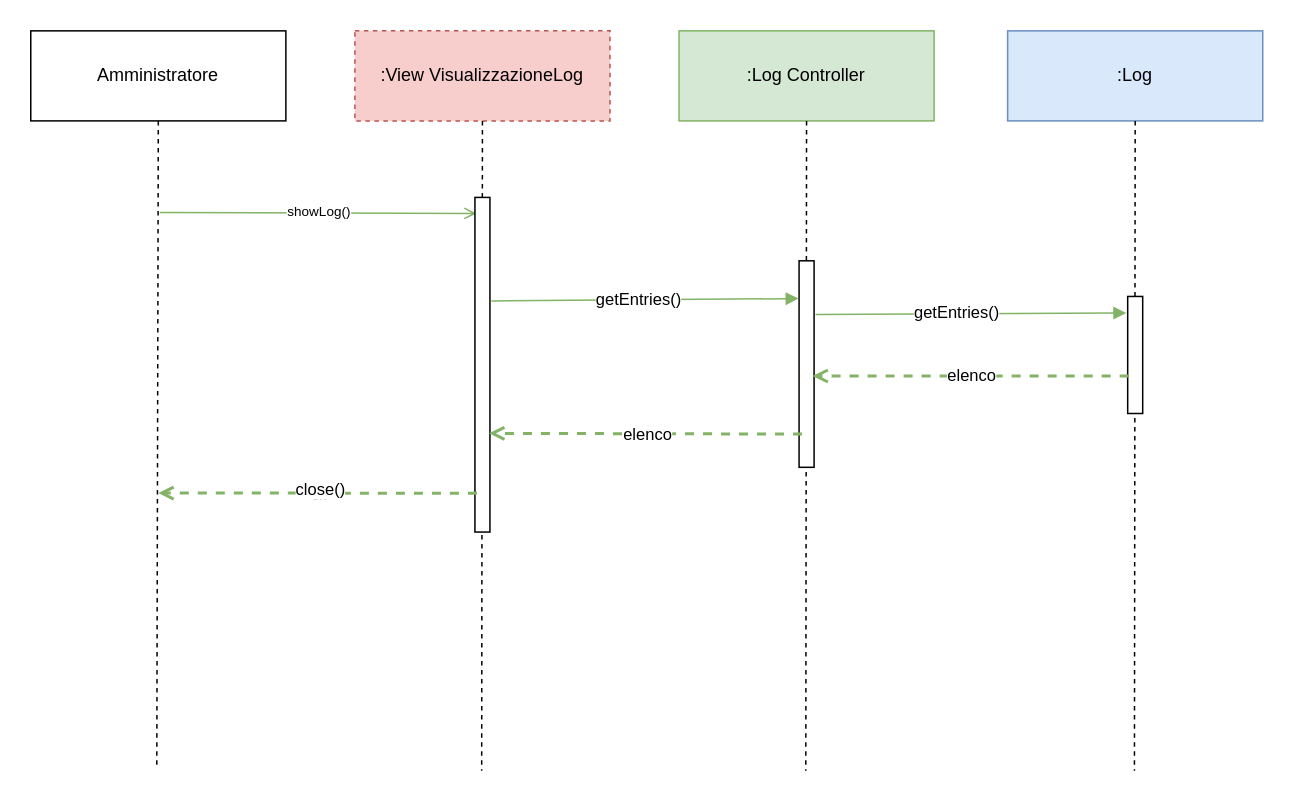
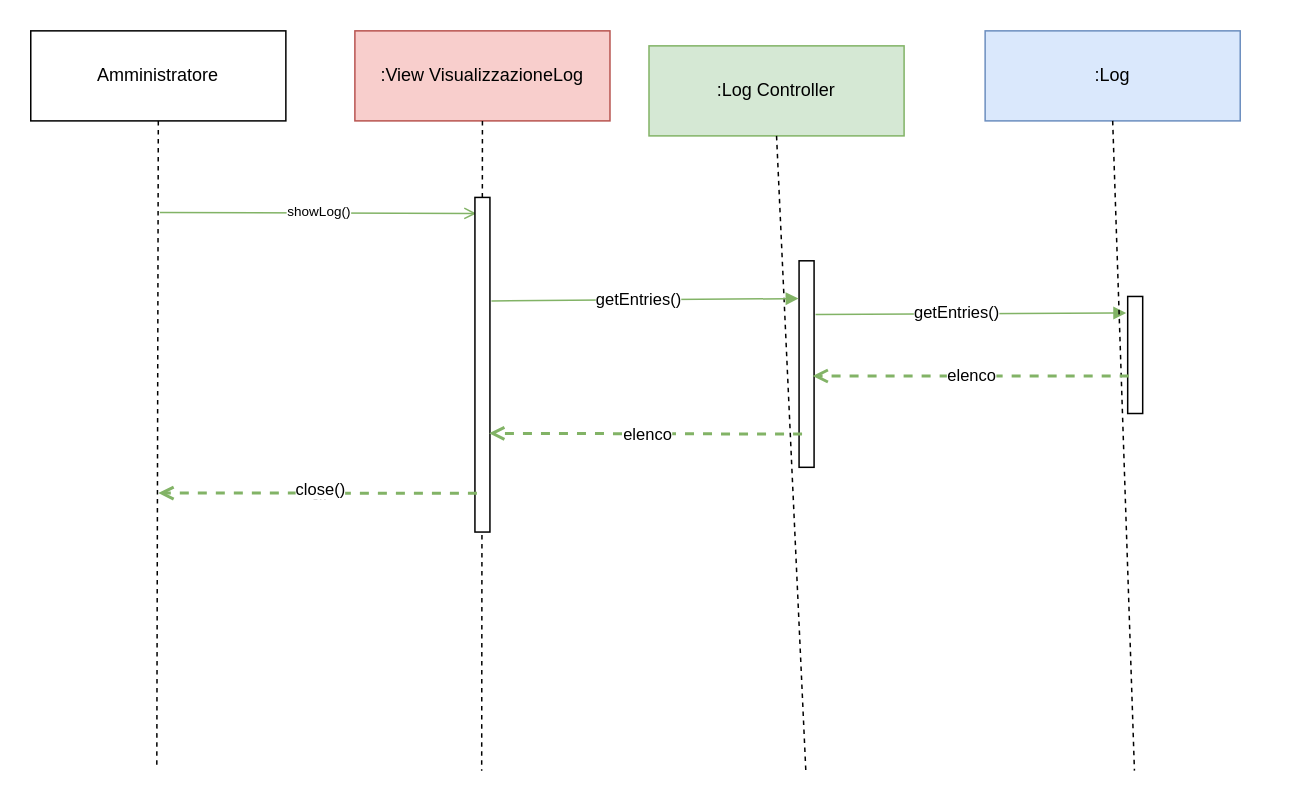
- <mxCell id="2" value=":View VisualizzazioneLog" style="rounded=0;whiteSpace=wrap;html=1;fillColor=#f8cecc;strokeColor=#b85450;dashed=1;" vertex="1" parent="1"><mxGeometry x="236" y="20" width="170" height="60" as="geometry" /></mxCell>
+ <mxCell id="2" value=":View VisualizzazioneLog" style="rounded=0;whiteSpace=wrap;html=1;fillColor=#f8cecc;strokeColor=#b85450;" vertex="1" parent="1"><mxGeometry x="236" y="20" width="170" height="60" as="geometry" /></mxCell>
- <mxCell id="4" value=":Log Controller" style="rounded=0;whiteSpace=wrap;html=1;fillColor=#d5e8d4;strokeColor=#82b366;" vertex="1" parent="1"><mxGeometry x="452" y="20" width="170" height="60" as="geometry" /></mxCell>
+ <mxCell id="4" value=":Log Controller" style="rounded=0;whiteSpace=wrap;html=1;fillColor=#d5e8d4;strokeColor=#82b366;" vertex="1" parent="1"><mxGeometry x="432" y="30" width="170" height="60" as="geometry" /></mxCell>
- <mxCell id="16" value=":Log" style="rounded=0;whiteSpace=wrap;html=1;fillColor=#dae8fc;strokeColor=#6c8ebf;" vertex="1" parent="1"><mxGeometry x="671" y="20" width="170" height="60" as="geometry" /></mxCell>
+ <mxCell id="16" value=":Log" style="rounded=0;whiteSpace=wrap;html=1;fillColor=#dae8fc;strokeColor=#6c8ebf;" vertex="1" parent="1"><mxGeometry x="656" y="20" width="170" height="60" as="geometry" /></mxCell>
